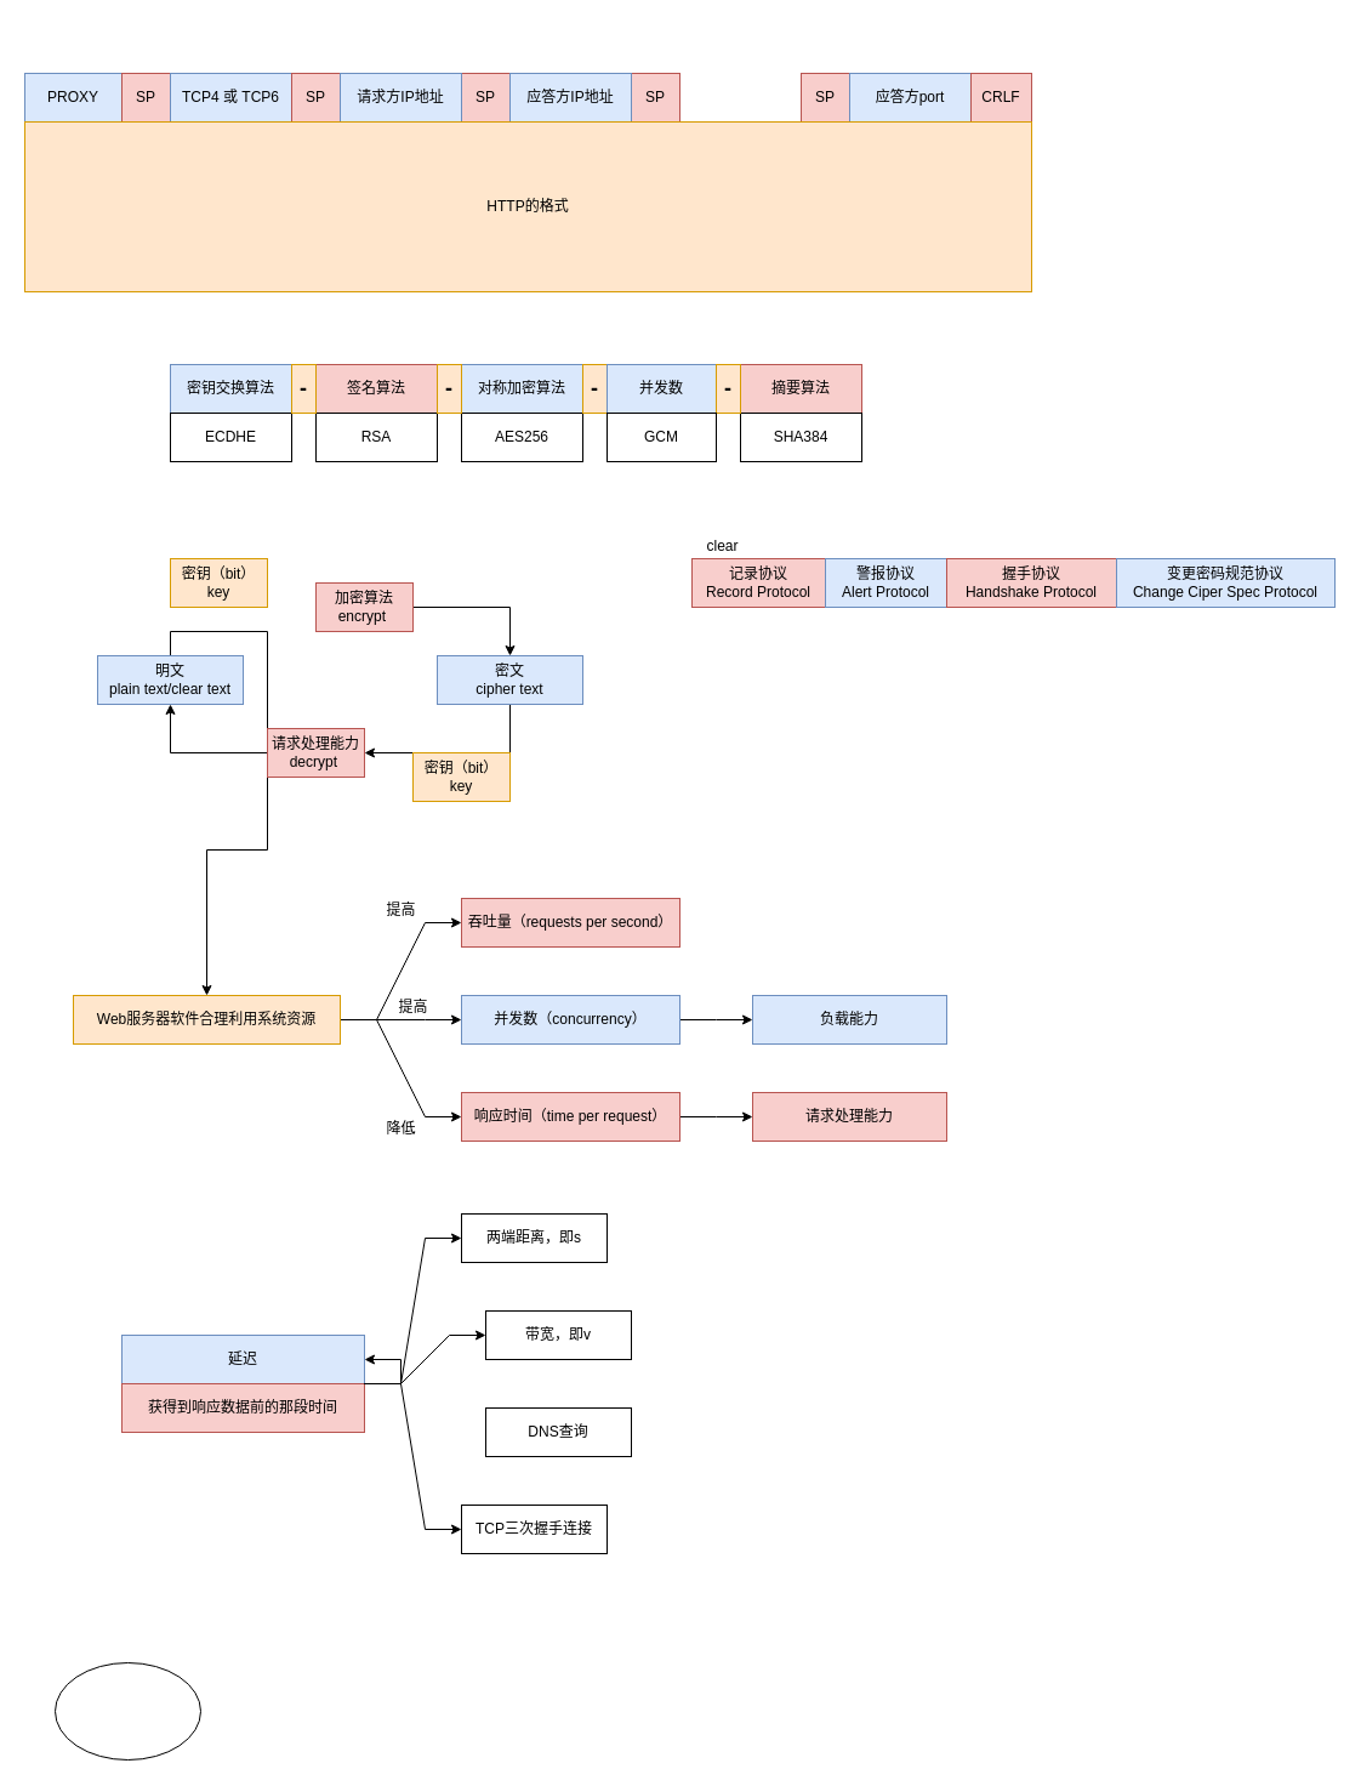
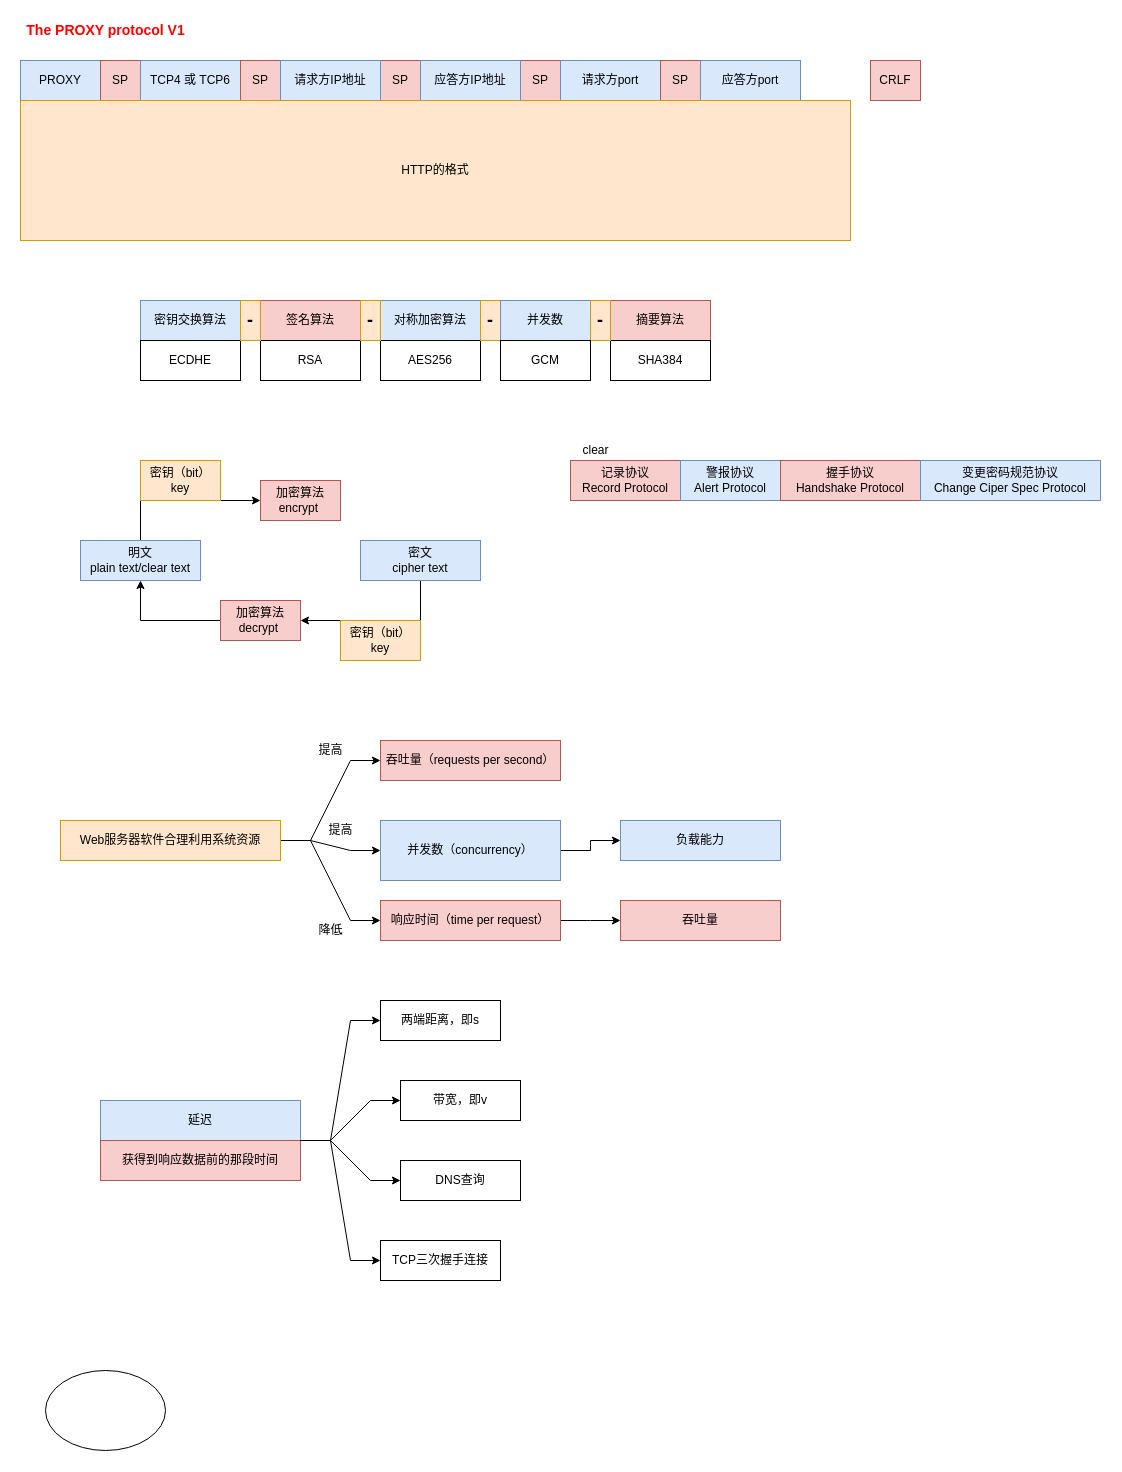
+ <mxCell id="16" value="&lt;b&gt;&lt;font style=&quot;font-size: 14px&quot; color=&quot;#ff0000&quot;&gt;The PROXY protocol V1&lt;/font&gt;&lt;/b&gt;" style="text;html=1;align=center;verticalAlign=middle;resizable=0;points=[];autosize=1;strokeColor=none;" parent="1" vertex="1"><mxGeometry y="20" width="170" height="20" as="geometry" x="20" /></mxCell>
+ <mxCell id="10" value="请求方port" style="rounded=0;whiteSpace=wrap;html=1;fillColor=#dae8fc;strokeColor=#6c8ebf;" parent="1" vertex="1"><mxGeometry x="560" y="60" width="100" height="40" as="geometry" /></mxCell>
- <mxCell id="14" value="CRLF" style="rounded=0;whiteSpace=wrap;html=1;fillColor=#f8cecc;strokeColor=#b85450;" parent="1" vertex="1"><mxGeometry x="800" y="60" width="50" height="40" as="geometry" /></mxCell>
+ <mxCell id="14" value="CRLF" style="rounded=0;whiteSpace=wrap;html=1;fillColor=#f8cecc;strokeColor=#b85450;" parent="1" vertex="1"><mxGeometry x="870" y="60" width="50" height="40" as="geometry" /></mxCell>
- <mxCell id="35" style="edgeStyle=orthogonalEdgeStyle;rounded=0;orthogonalLoop=1;jettySize=auto;html=1;entryX=0.5;entryY=0;entryDx=0;entryDy=0;" parent="1" source="36" target="34" edge="1"><mxGeometry relative="1" as="geometry" /></mxCell>
- <mxCell id="38" value="请求处理能力&lt;br&gt;decrypt&amp;nbsp;" style="rounded=0;whiteSpace=wrap;html=1;fillColor=#f8cecc;strokeColor=#b85450;" parent="1" vertex="1"><mxGeometry x="220" y="600" width="80" height="40" as="geometry" /></mxCell>
+ <mxCell id="38" value="加密算法&lt;br&gt;decrypt&amp;nbsp;" style="rounded=0;whiteSpace=wrap;html=1;fillColor=#f8cecc;strokeColor=#b85450;" parent="1" vertex="1"><mxGeometry x="220" y="600" width="80" height="40" as="geometry" /></mxCell>
- <mxCell id="31" style="edgeStyle=orthogonalEdgeStyle;rounded=0;orthogonalLoop=1;jettySize=auto;html=1;exitX=0.5;exitY=0;exitDx=0;exitDy=0;" parent="1" source="32" target="55" edge="1"><mxGeometry relative="1" as="geometry" /></mxCell>
+ <mxCell id="31" style="edgeStyle=orthogonalEdgeStyle;rounded=0;orthogonalLoop=1;jettySize=auto;html=1;entryX=0;entryY=0.5;entryDx=0;entryDy=0;exitX=0.5;exitY=0;exitDx=0;exitDy=0;" parent="1" source="32" target="36" edge="1"><mxGeometry relative="1" as="geometry" /></mxCell>
- <mxCell id="49" value="并发数（concurrency）" style="rounded=0;whiteSpace=wrap;html=1;fillColor=#dae8fc;strokeColor=#6c8ebf;" vertex="1" parent="1"><mxGeometry x="380" y="820" width="180" height="40" as="geometry" /></mxCell>
+ <mxCell id="49" value="并发数（concurrency）" style="rounded=0;whiteSpace=wrap;html=1;fillColor=#dae8fc;strokeColor=#6c8ebf;" vertex="1" parent="1"><mxGeometry x="380" y="820" width="180" height="60" as="geometry" /></mxCell>
- <mxCell id="59" value="请求处理能力" style="rounded=0;whiteSpace=wrap;html=1;fillColor=#f8cecc;strokeColor=#b85450;" vertex="1" parent="1"><mxGeometry x="620" y="900" width="160" height="40" as="geometry" /></mxCell>
+ <mxCell id="59" value="吞吐量" style="rounded=0;whiteSpace=wrap;html=1;fillColor=#f8cecc;strokeColor=#b85450;" vertex="1" parent="1"><mxGeometry x="620" y="900" width="160" height="40" as="geometry" /></mxCell>
- <mxCell id="68" style="edgeStyle=entityRelationEdgeStyle;rounded=0;orthogonalLoop=1;jettySize=auto;html=1;exitX=1;exitY=0;exitDx=0;exitDy=0;" edge="1" parent="1" source="63" target="62"><mxGeometry relative="1" as="geometry"><mxPoint x="420" y="1140" as="targetPoint" /></mxGeometry></mxCell>
+ <mxCell id="68" style="edgeStyle=entityRelationEdgeStyle;rounded=0;orthogonalLoop=1;jettySize=auto;html=1;exitX=1;exitY=0;exitDx=0;exitDy=0;entryX=0;entryY=0.5;entryDx=0;entryDy=0;" edge="1" parent="1" source="63" target="69"><mxGeometry relative="1" as="geometry"><mxPoint x="420" y="1140" as="targetPoint" /></mxGeometry></mxCell>
